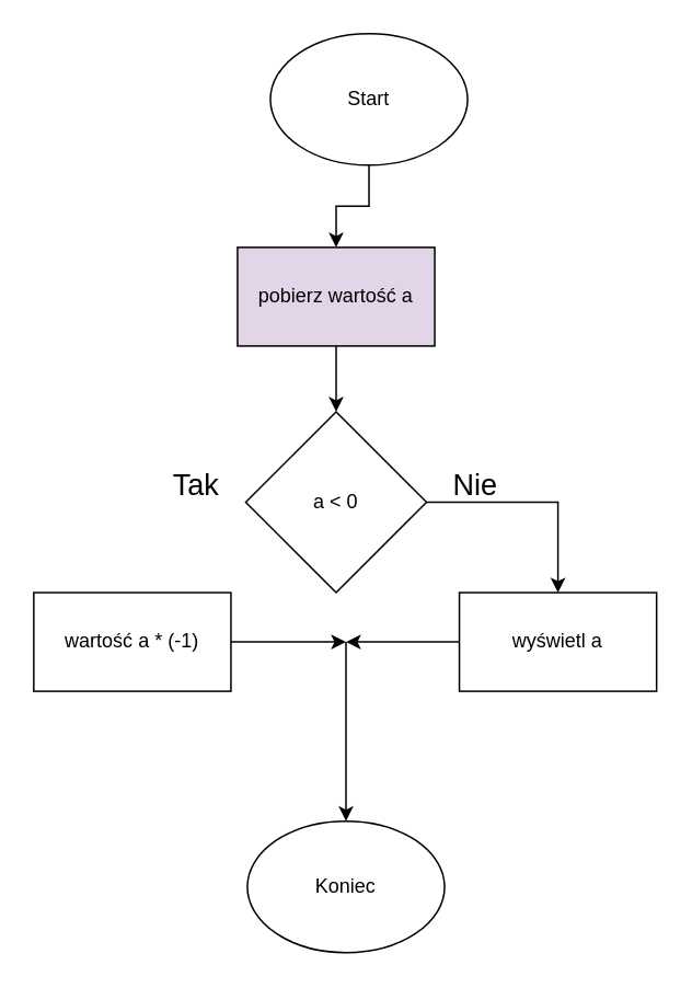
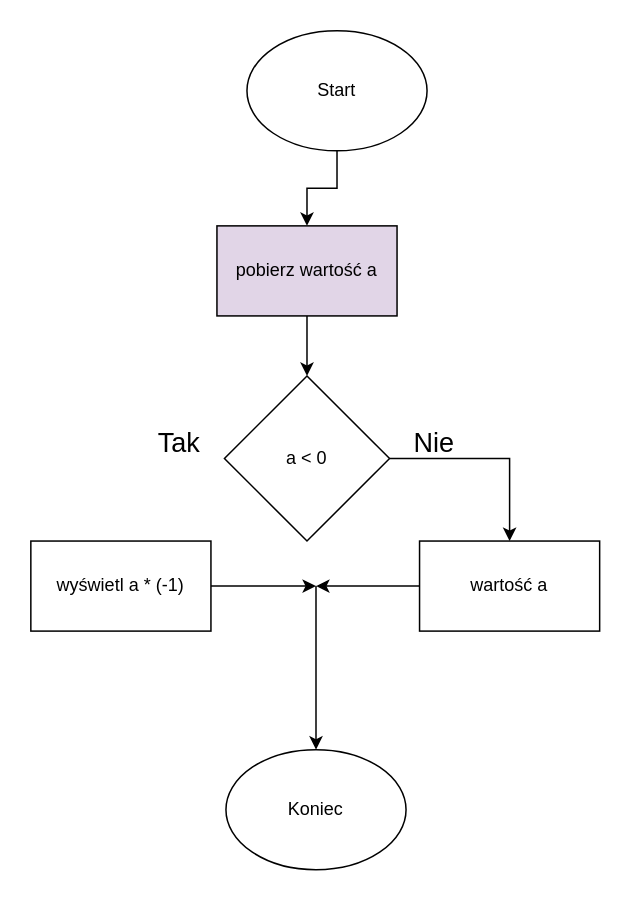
- <mxCell id="9" value="wartość a * (-1)" style="rounded=0;whiteSpace=wrap;html=1;" vertex="1" parent="1"><mxGeometry x="20" y="360" width="120" height="60" as="geometry" /></mxCell>
+ <mxCell id="9" value="wyświetl a * (-1)" style="rounded=0;whiteSpace=wrap;html=1;" vertex="1" parent="1"><mxGeometry x="20" y="360" width="120" height="60" as="geometry" /></mxCell>
- <mxCell id="11" value="wyświetl a" style="rounded=0;whiteSpace=wrap;html=1;" vertex="1" parent="1"><mxGeometry x="279" y="360" width="120" height="60" as="geometry" /></mxCell>
+ <mxCell id="11" value="wartość a" style="rounded=0;whiteSpace=wrap;html=1;" vertex="1" parent="1"><mxGeometry x="279" y="360" width="120" height="60" as="geometry" /></mxCell>
